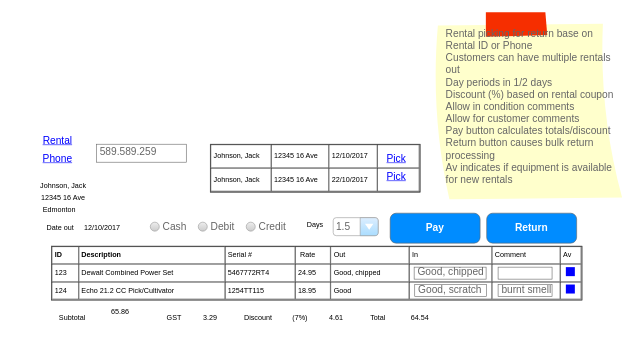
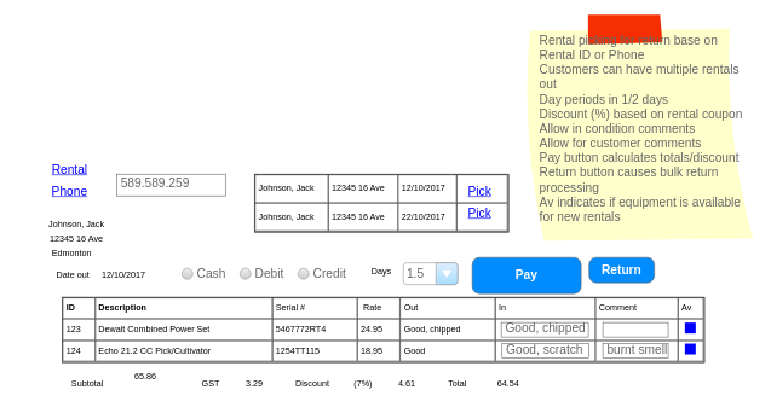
- <mxCell id="35" value="Return" style="strokeWidth=1;shadow=0;dashed=0;align=center;html=1;shape=mxgraph.mockup.buttons.button;strokeColor=#666666;fontColor=#ffffff;mainText=;buttonStyle=round;fontSize=17;fontStyle=1;fillColor=#008cff;whiteSpace=wrap;" vertex="1" parent="1"><mxGeometry x="811" y="355" width="150" height="50" as="geometry" /></mxCell>
+ <mxCell id="35" value="Return" style="strokeWidth=1;shadow=0;dashed=0;align=center;html=1;shape=mxgraph.mockup.buttons.button;strokeColor=#666666;fontColor=#ffffff;mainText=;buttonStyle=round;fontSize=17;fontStyle=1;fillColor=#008cff;whiteSpace=wrap;" vertex="1" parent="1"><mxGeometry x="811" y="355" width="90" height="35" as="geometry" /></mxCell>
